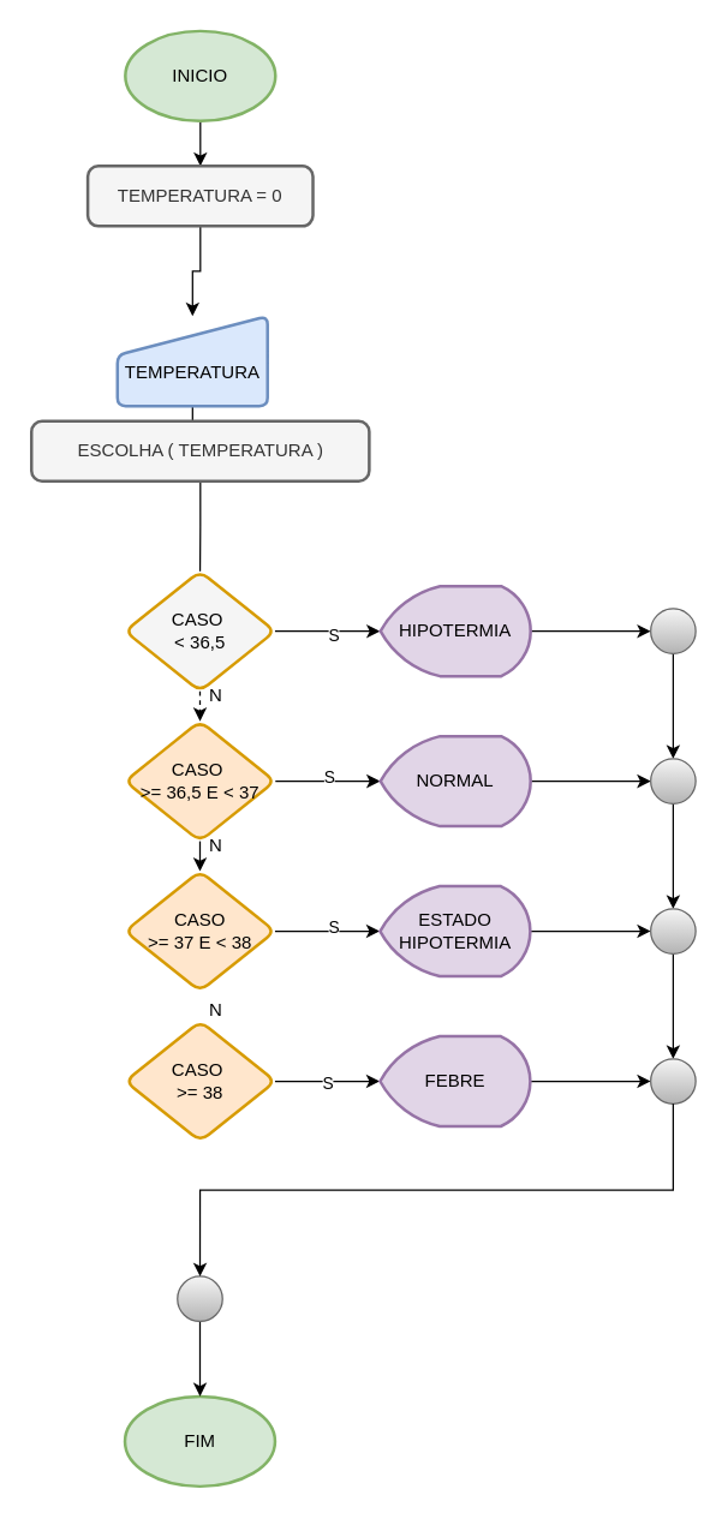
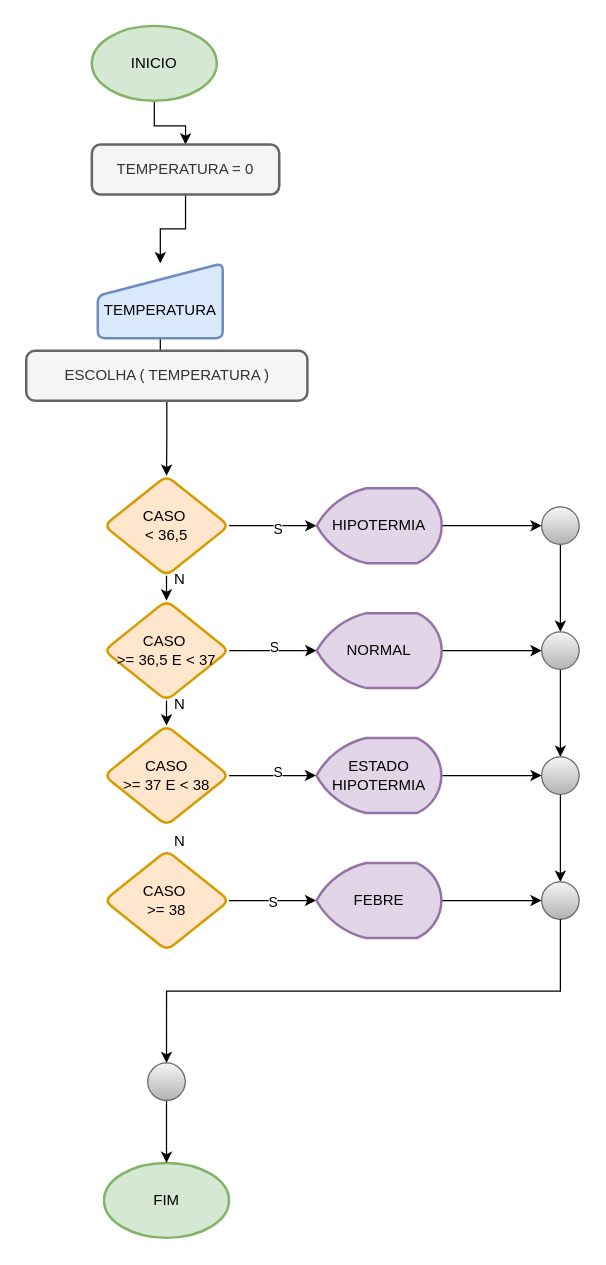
- <mxCell id="3" value="INICIO" style="strokeWidth=2;html=1;shape=mxgraph.flowchart.start_1;whiteSpace=wrap;fillColor=#d5e8d4;strokeColor=#82b366;" vertex="1" parent="1"><mxGeometry x="83" y="20" width="100" height="60" as="geometry" /></mxCell>
+ <mxCell id="3" value="INICIO" style="strokeWidth=2;html=1;shape=mxgraph.flowchart.start_1;whiteSpace=wrap;fillColor=#d5e8d4;strokeColor=#82b366;" vertex="1" parent="1"><mxGeometry x="73" y="20" width="100" height="60" as="geometry" /></mxCell>
- <mxCell id="10" value="TEMPERATURA = 0" style="rounded=1;whiteSpace=wrap;html=1;absoluteArcSize=1;arcSize=14;strokeWidth=2;fillColor=#f5f5f5;fontColor=#333333;strokeColor=#666666;" vertex="1" parent="1"><mxGeometry x="58" y="110" width="150" height="40" as="geometry" /></mxCell>
+ <mxCell id="10" value="TEMPERATURA = 0" style="rounded=1;whiteSpace=wrap;html=1;absoluteArcSize=1;arcSize=14;strokeWidth=2;fillColor=#f5f5f5;fontColor=#333333;strokeColor=#666666;" vertex="1" parent="1"><mxGeometry x="73" y="115" width="150" height="40" as="geometry" /></mxCell>
- <mxCell id="11" value="" style="edgeStyle=orthogonalEdgeStyle;rounded=0;orthogonalLoop=1;jettySize=auto;html=1;endArrow=none;" edge="1" parent="1" source="12" target="16"><mxGeometry relative="1" as="geometry" /></mxCell>
+ <mxCell id="11" value="" style="edgeStyle=orthogonalEdgeStyle;rounded=0;orthogonalLoop=1;jettySize=auto;html=1;" edge="1" parent="1" source="12" target="16"><mxGeometry relative="1" as="geometry" /></mxCell>
- <mxCell id="16" value="CASO&amp;nbsp;&lt;div&gt;&amp;lt; 36,5&lt;/div&gt;" style="rhombus;whiteSpace=wrap;html=1;fillColor=#f5f5f5;strokeColor=#d79b00;rounded=1;absoluteArcSize=1;arcSize=14;strokeWidth=2;" vertex="1" parent="1"><mxGeometry x="82.75" y="380" width="100" height="80" as="geometry" /></mxCell>
+ <mxCell id="16" value="CASO&amp;nbsp;&lt;div&gt;&amp;lt; 36,5&lt;/div&gt;" style="rhombus;whiteSpace=wrap;html=1;fillColor=#ffe6cc;strokeColor=#d79b00;rounded=1;absoluteArcSize=1;arcSize=14;strokeWidth=2;" vertex="1" parent="1"><mxGeometry x="82.75" y="380" width="100" height="80" as="geometry" /></mxCell>
- <mxCell id="13" style="edgeStyle=orthogonalEdgeStyle;rounded=0;orthogonalLoop=1;jettySize=auto;html=1;exitX=0.5;exitY=1;exitDx=0;exitDy=0;entryX=0.5;entryY=0;entryDx=0;entryDy=0;dashed=1;" edge="1" parent="1" source="16" target="18"><mxGeometry relative="1" as="geometry" /></mxCell>
+ <mxCell id="13" style="edgeStyle=orthogonalEdgeStyle;rounded=0;orthogonalLoop=1;jettySize=auto;html=1;exitX=0.5;exitY=1;exitDx=0;exitDy=0;entryX=0.5;entryY=0;entryDx=0;entryDy=0;" edge="1" parent="1" source="16" target="18"><mxGeometry relative="1" as="geometry" /></mxCell>
